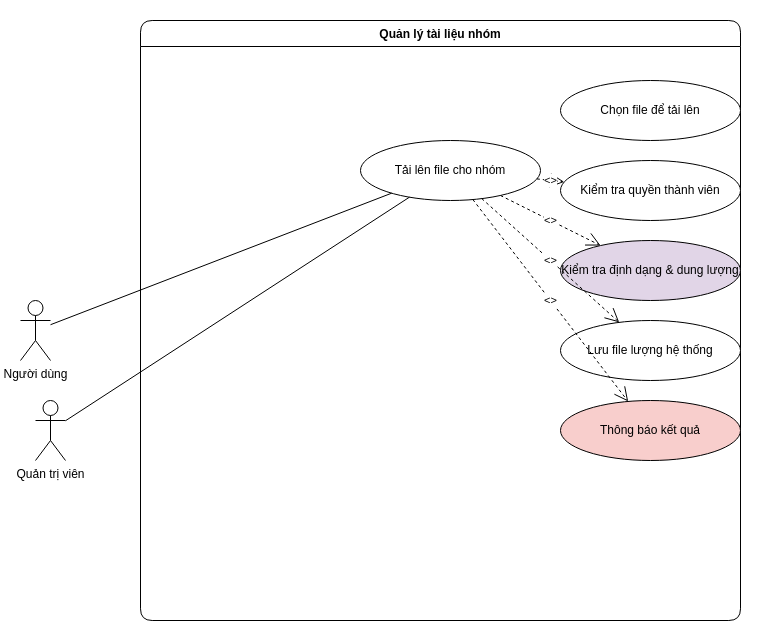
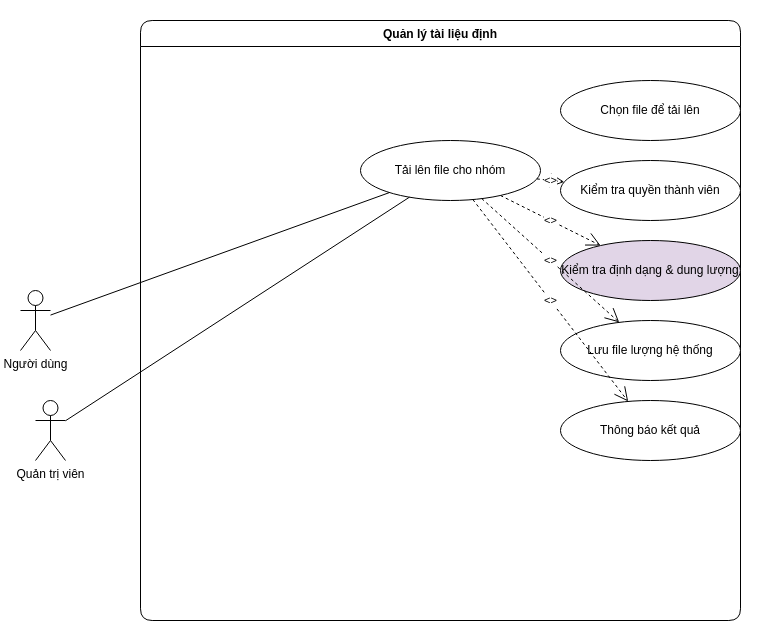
- <mxCell id="4" value="Quản lý tài liệu nhóm" style="swimlane;fontStyle=1;align=center;verticalAlign=top;childLayout=stackLayout;horizontal=1;startSize=26;horizontalStack=0;resizeParent=1;resizeParentMax=0;resizeLast=0;collapsible=0;marginBottom=0;rounded=1;" parent="1" vertex="1"><mxGeometry x="140" y="20" width="600" height="600" as="geometry"><mxRectangle x="200" y="80" width="140" height="26" as="alternateBounds" /></mxGeometry></mxCell>
+ <mxCell id="4" value="Quản lý tài liệu định" style="swimlane;fontStyle=1;align=center;verticalAlign=top;childLayout=stackLayout;horizontal=1;startSize=26;horizontalStack=0;resizeParent=1;resizeParentMax=0;resizeLast=0;collapsible=0;marginBottom=0;rounded=1;" parent="1" vertex="1"><mxGeometry x="140" y="20" width="600" height="600" as="geometry"><mxRectangle x="200" y="80" width="140" height="26" as="alternateBounds" /></mxGeometry></mxCell>
- <mxCell id="2" value="Người dùng" style="shape=umlActor;verticalLabelPosition=bottom;verticalAlign=top;html=1;outlineConnect=0;" parent="1" vertex="1"><mxGeometry x="20" y="300" width="30" height="60" as="geometry" /></mxCell>
+ <mxCell id="2" value="Người dùng" style="shape=umlActor;verticalLabelPosition=bottom;verticalAlign=top;html=1;outlineConnect=0;" parent="1" vertex="1"><mxGeometry x="20" y="290" width="30" height="60" as="geometry" /></mxCell>
- <mxCell id="10" value="Thông báo kết quả" style="ellipse;whiteSpace=wrap;html=1;fillColor=#f8cecc;" parent="4" vertex="1"><mxGeometry x="420" y="380" width="180" height="60" as="geometry" /></mxCell>
+ <mxCell id="10" value="Thông báo kết quả" style="ellipse;whiteSpace=wrap;html=1;" parent="4" vertex="1"><mxGeometry x="420" y="380" width="180" height="60" as="geometry" /></mxCell>
